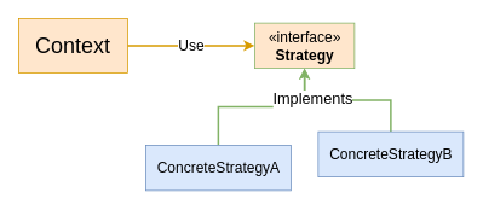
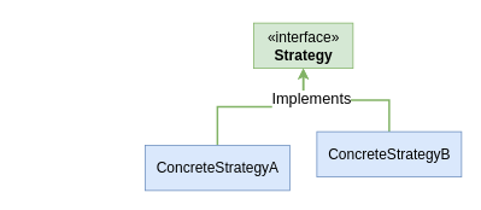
- <mxCell id="3" value="Context" style="rounded=0;whiteSpace=wrap;html=1;fontSize=24;fillColor=#ffe6cc;strokeColor=#d79b00;" vertex="1" parent="1"><mxGeometry x="20" y="20" width="120" height="60" as="geometry" /></mxCell>
- <mxCell id="2" value="Use" style="edgeStyle=orthogonalEdgeStyle;rounded=0;orthogonalLoop=1;jettySize=auto;html=1;exitX=1;exitY=0.5;exitDx=0;exitDy=0;entryX=0;entryY=0.5;entryDx=0;entryDy=0;fontSize=16;strokeWidth=2;fillColor=#ffe6cc;strokeColor=#d79b00;" edge="1" parent="1" source="3" target="4"><mxGeometry relative="1" as="geometry" /></mxCell>
- <mxCell id="4" value="«interface»&lt;br style=&quot;font-size: 16px;&quot;&gt;&lt;b style=&quot;font-size: 16px;&quot;&gt;Strategy&lt;/b&gt;" style="html=1;fontSize=16;fillColor=#ffe6cc;strokeColor=#82b366;" vertex="1" parent="1"><mxGeometry x="280" y="25" width="110" height="50" as="geometry" /></mxCell>
+ <mxCell id="4" value="«interface»&lt;br style=&quot;font-size: 16px;&quot;&gt;&lt;b style=&quot;font-size: 16px;&quot;&gt;Strategy&lt;/b&gt;" style="html=1;fontSize=16;fillColor=#d5e8d4;strokeColor=#82b366;" vertex="1" parent="1"><mxGeometry x="280" y="25" width="110" height="50" as="geometry" /></mxCell>
